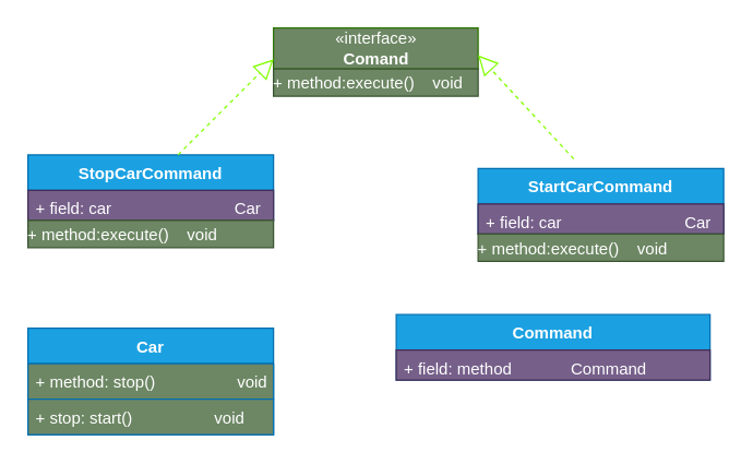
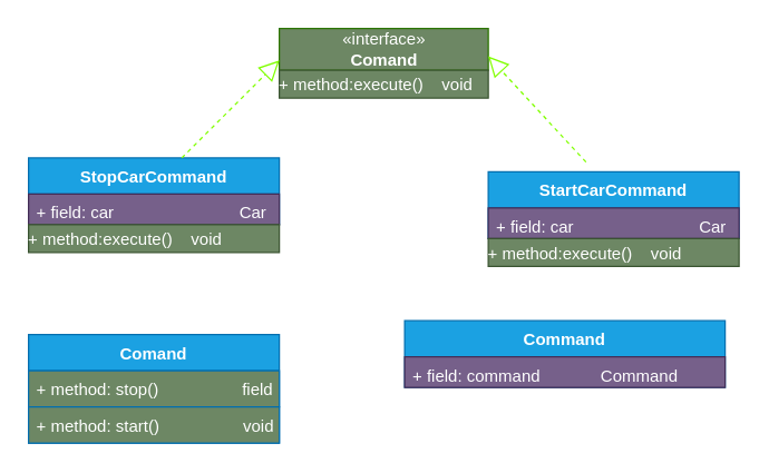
- <mxCell id="12" value="Car" style="swimlane;fontStyle=1;align=center;verticalAlign=top;childLayout=stackLayout;horizontal=1;startSize=26;horizontalStack=0;resizeParent=1;resizeParentMax=0;resizeLast=0;collapsible=1;marginBottom=0;fillColor=#1ba1e2;fontColor=#ffffff;strokeColor=#006EAF;" vertex="1" parent="1"><mxGeometry x="20" y="240" width="180" height="78" as="geometry" /></mxCell>
+ <mxCell id="12" value="Comand" style="swimlane;fontStyle=1;align=center;verticalAlign=top;childLayout=stackLayout;horizontal=1;startSize=26;horizontalStack=0;resizeParent=1;resizeParentMax=0;resizeLast=0;collapsible=1;marginBottom=0;fillColor=#1ba1e2;fontColor=#ffffff;strokeColor=#006EAF;" vertex="1" parent="1"><mxGeometry x="20" y="240" width="180" height="78" as="geometry" /></mxCell>
- <mxCell id="16" value="+ field: method             Command" style="text;strokeColor=#432D57;fillColor=#76608a;align=left;verticalAlign=top;spacingLeft=4;spacingRight=4;overflow=hidden;rotatable=0;points=[[0,0.5],[1,0.5]];portConstraint=eastwest;fontColor=#ffffff;" vertex="1" parent="15"><mxGeometry y="26" width="230" height="22" as="geometry" /></mxCell>
+ <mxCell id="16" value="+ field: command             Command" style="text;strokeColor=#432D57;fillColor=#76608a;align=left;verticalAlign=top;spacingLeft=4;spacingRight=4;overflow=hidden;rotatable=0;points=[[0,0.5],[1,0.5]];portConstraint=eastwest;fontColor=#ffffff;" vertex="1" parent="15"><mxGeometry y="26" width="230" height="22" as="geometry" /></mxCell>
- <mxCell id="13" value="+ method: stop()                  void" style="text;strokeColor=#006EAF;fillColor=#6D8764;align=left;verticalAlign=top;spacingLeft=4;spacingRight=4;overflow=hidden;rotatable=0;points=[[0,0.5],[1,0.5]];portConstraint=eastwest;fontColor=#FFFFFF;" vertex="1" parent="12"><mxGeometry y="26" width="180" height="26" as="geometry" /></mxCell>
+ <mxCell id="13" value="+ method: stop()                  field" style="text;strokeColor=#006EAF;fillColor=#6D8764;align=left;verticalAlign=top;spacingLeft=4;spacingRight=4;overflow=hidden;rotatable=0;points=[[0,0.5],[1,0.5]];portConstraint=eastwest;fontColor=#FFFFFF;" vertex="1" parent="12"><mxGeometry y="26" width="180" height="26" as="geometry" /></mxCell>
- <mxCell id="14" value="+ stop: start()                  void" style="text;strokeColor=#006EAF;fillColor=#6D8764;align=left;verticalAlign=top;spacingLeft=4;spacingRight=4;overflow=hidden;rotatable=0;points=[[0,0.5],[1,0.5]];portConstraint=eastwest;fontColor=#FFFFFF;" vertex="1" parent="12"><mxGeometry y="52" width="180" height="26" as="geometry" /></mxCell>
+ <mxCell id="14" value="+ method: start()                  void" style="text;strokeColor=#006EAF;fillColor=#6D8764;align=left;verticalAlign=top;spacingLeft=4;spacingRight=4;overflow=hidden;rotatable=0;points=[[0,0.5],[1,0.5]];portConstraint=eastwest;fontColor=#FFFFFF;" vertex="1" parent="12"><mxGeometry y="52" width="180" height="26" as="geometry" /></mxCell>
